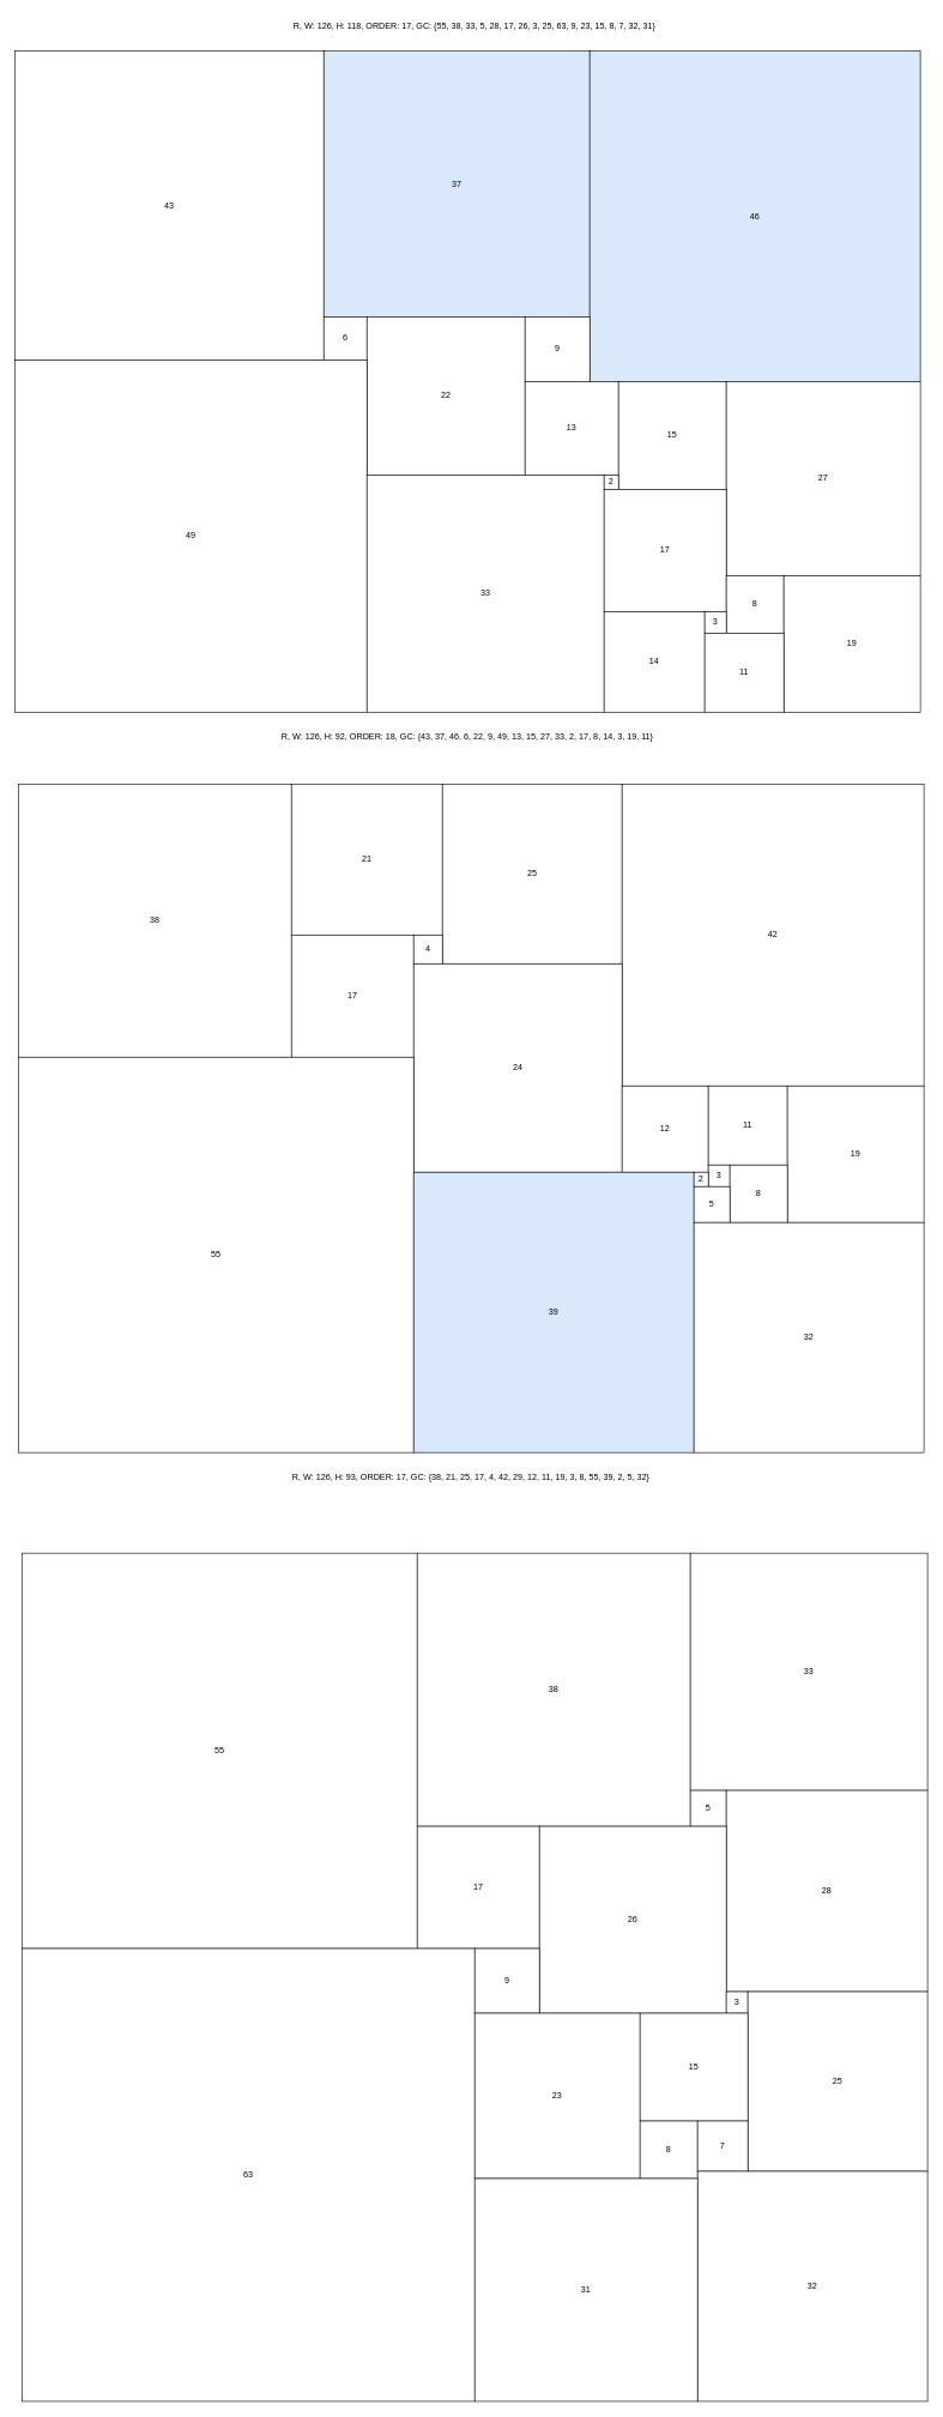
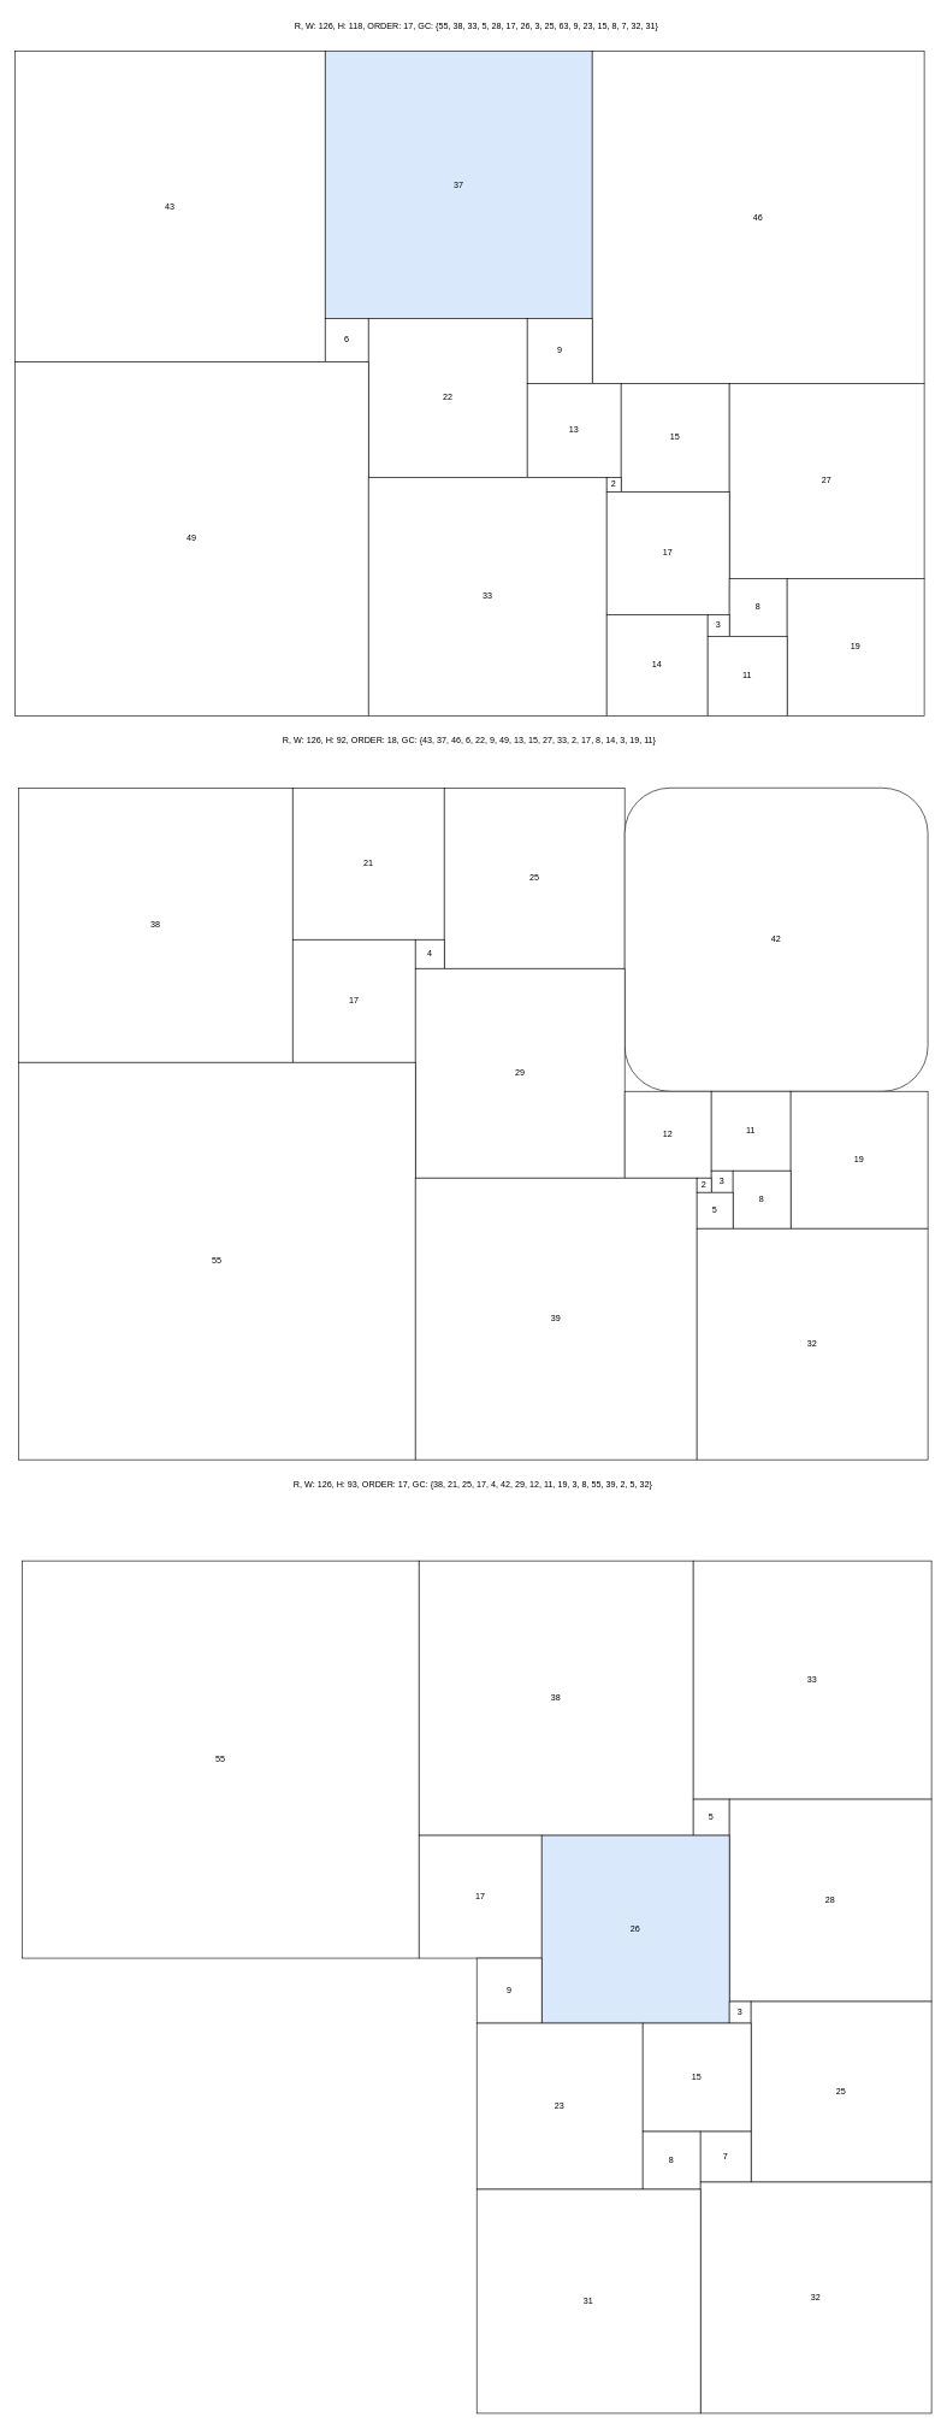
- <mxCell id="45" value="46" style="rounded=0;whiteSpace=wrap;html=1;fillColor=#dae8fc;" parent="42" vertex="1"><mxGeometry x="800" width="460" height="460" as="geometry" /></mxCell>
+ <mxCell id="45" value="46" style="rounded=0;whiteSpace=wrap;html=1;" parent="42" vertex="1"><mxGeometry x="800" width="460" height="460" as="geometry" /></mxCell>
- <mxCell id="30" value="42" style="rounded=0;whiteSpace=wrap;html=1;" parent="24" vertex="1"><mxGeometry x="840" width="420" height="420" as="geometry" /></mxCell>
+ <mxCell id="30" value="42" style="whiteSpace=wrap;html=1;rounded=1;" parent="24" vertex="1"><mxGeometry x="840" width="420" height="420" as="geometry" /></mxCell>
- <mxCell id="31" value="24" style="rounded=0;whiteSpace=wrap;html=1;" parent="24" vertex="1"><mxGeometry x="550" y="250" width="290" height="290" as="geometry" /></mxCell>
+ <mxCell id="31" value="29" style="rounded=0;whiteSpace=wrap;html=1;" parent="24" vertex="1"><mxGeometry x="550" y="250" width="290" height="290" as="geometry" /></mxCell>
- <mxCell id="38" value="39" style="rounded=0;whiteSpace=wrap;html=1;fillColor=#dae8fc;" parent="24" vertex="1"><mxGeometry x="550" y="540" width="390" height="390" as="geometry" /></mxCell>
+ <mxCell id="38" value="39" style="rounded=0;whiteSpace=wrap;html=1;" parent="24" vertex="1"><mxGeometry x="550" y="540" width="390" height="390" as="geometry" /></mxCell>
- <mxCell id="13" value="26" style="rounded=0;whiteSpace=wrap;html=1;" parent="6" vertex="1"><mxGeometry x="720" y="380" width="260" height="260" as="geometry" /></mxCell>
+ <mxCell id="13" value="26" style="rounded=0;whiteSpace=wrap;html=1;fillColor=#dae8fc;" parent="6" vertex="1"><mxGeometry x="720" y="380" width="260" height="260" as="geometry" /></mxCell>
- <mxCell id="16" value="63" style="rounded=0;whiteSpace=wrap;html=1;" parent="6" vertex="1"><mxGeometry y="550" width="630" height="630" as="geometry" /></mxCell>
